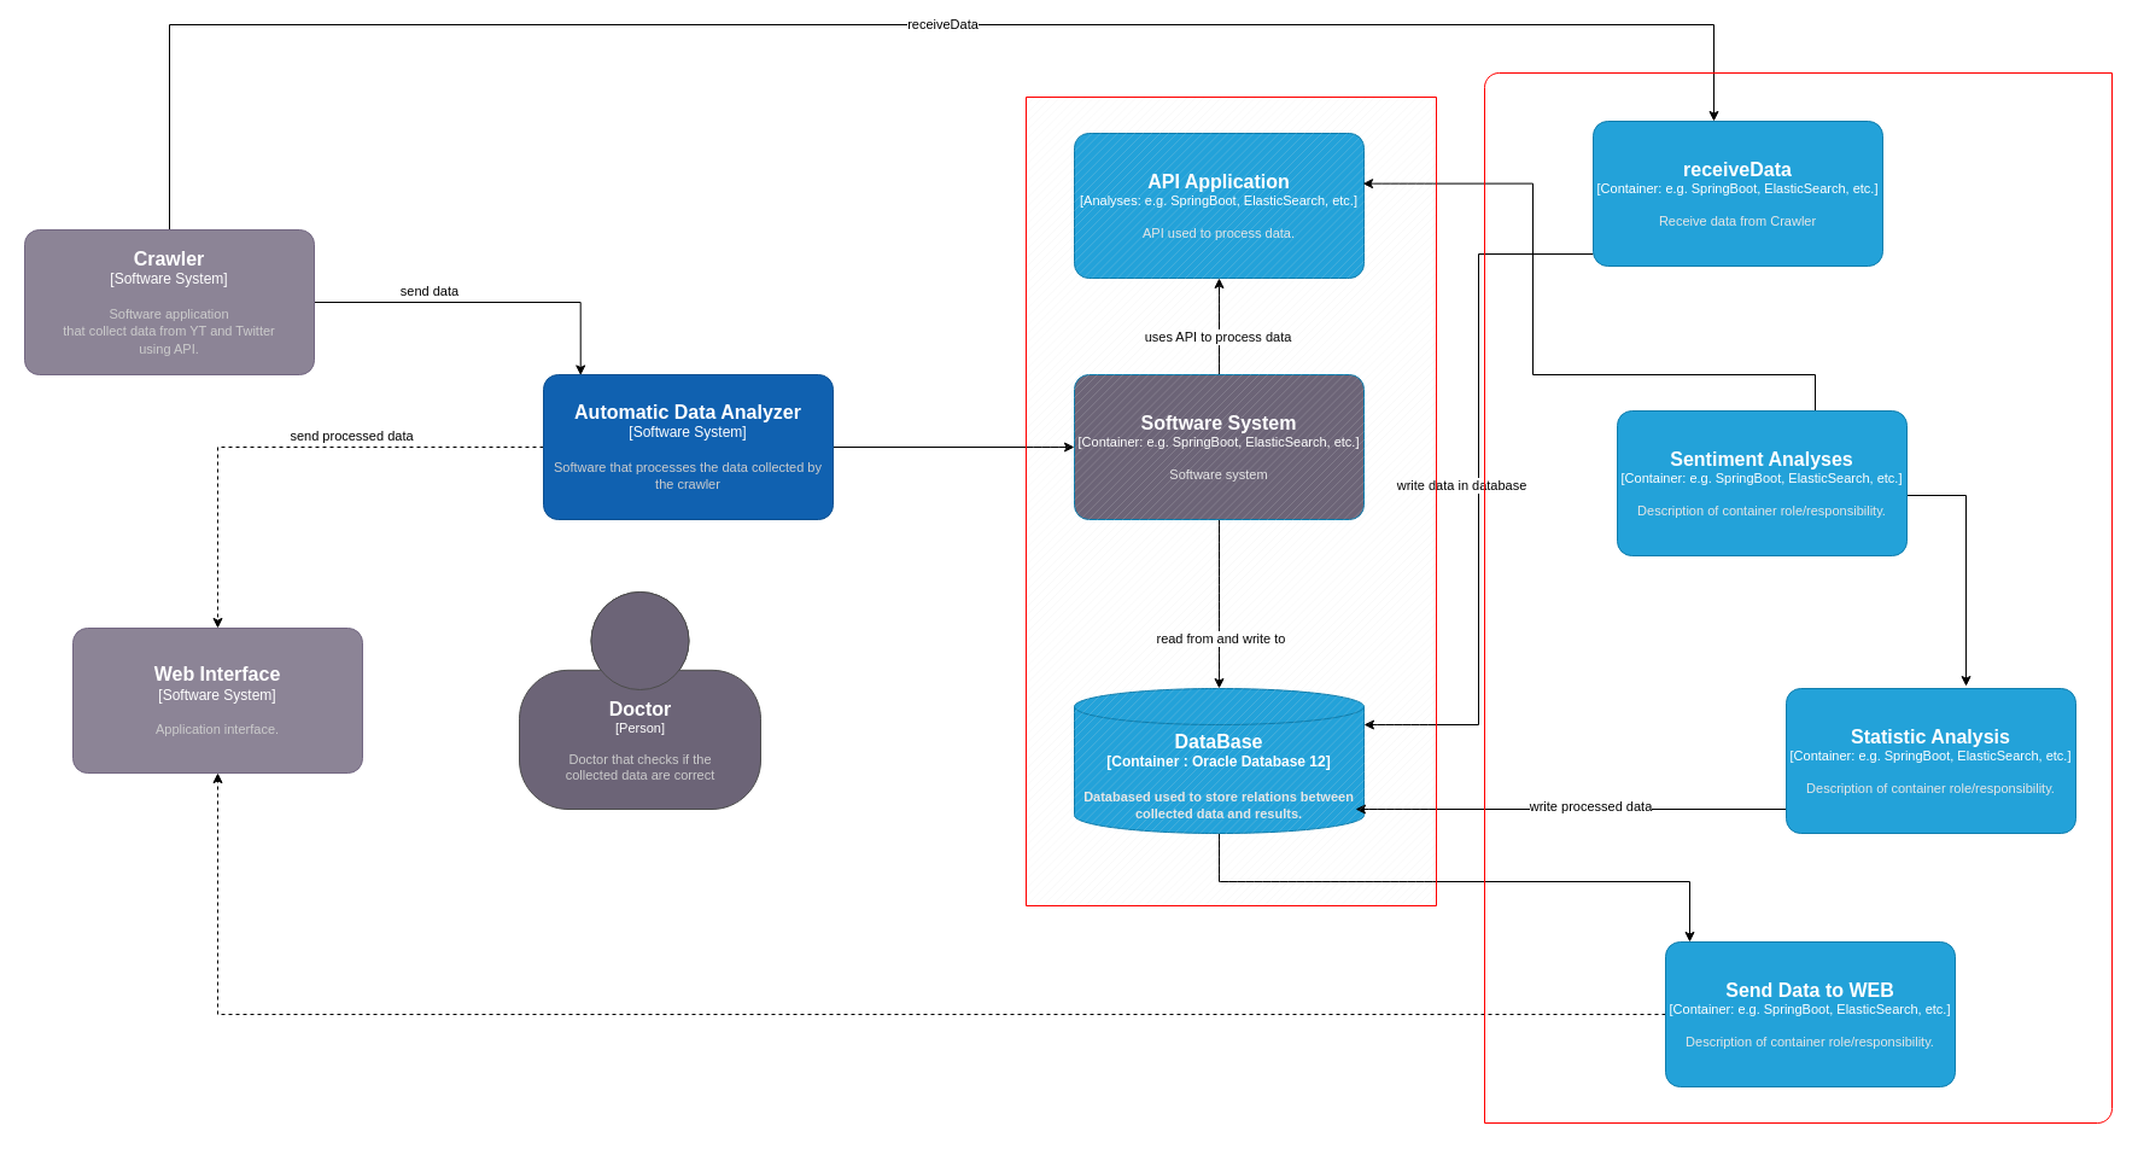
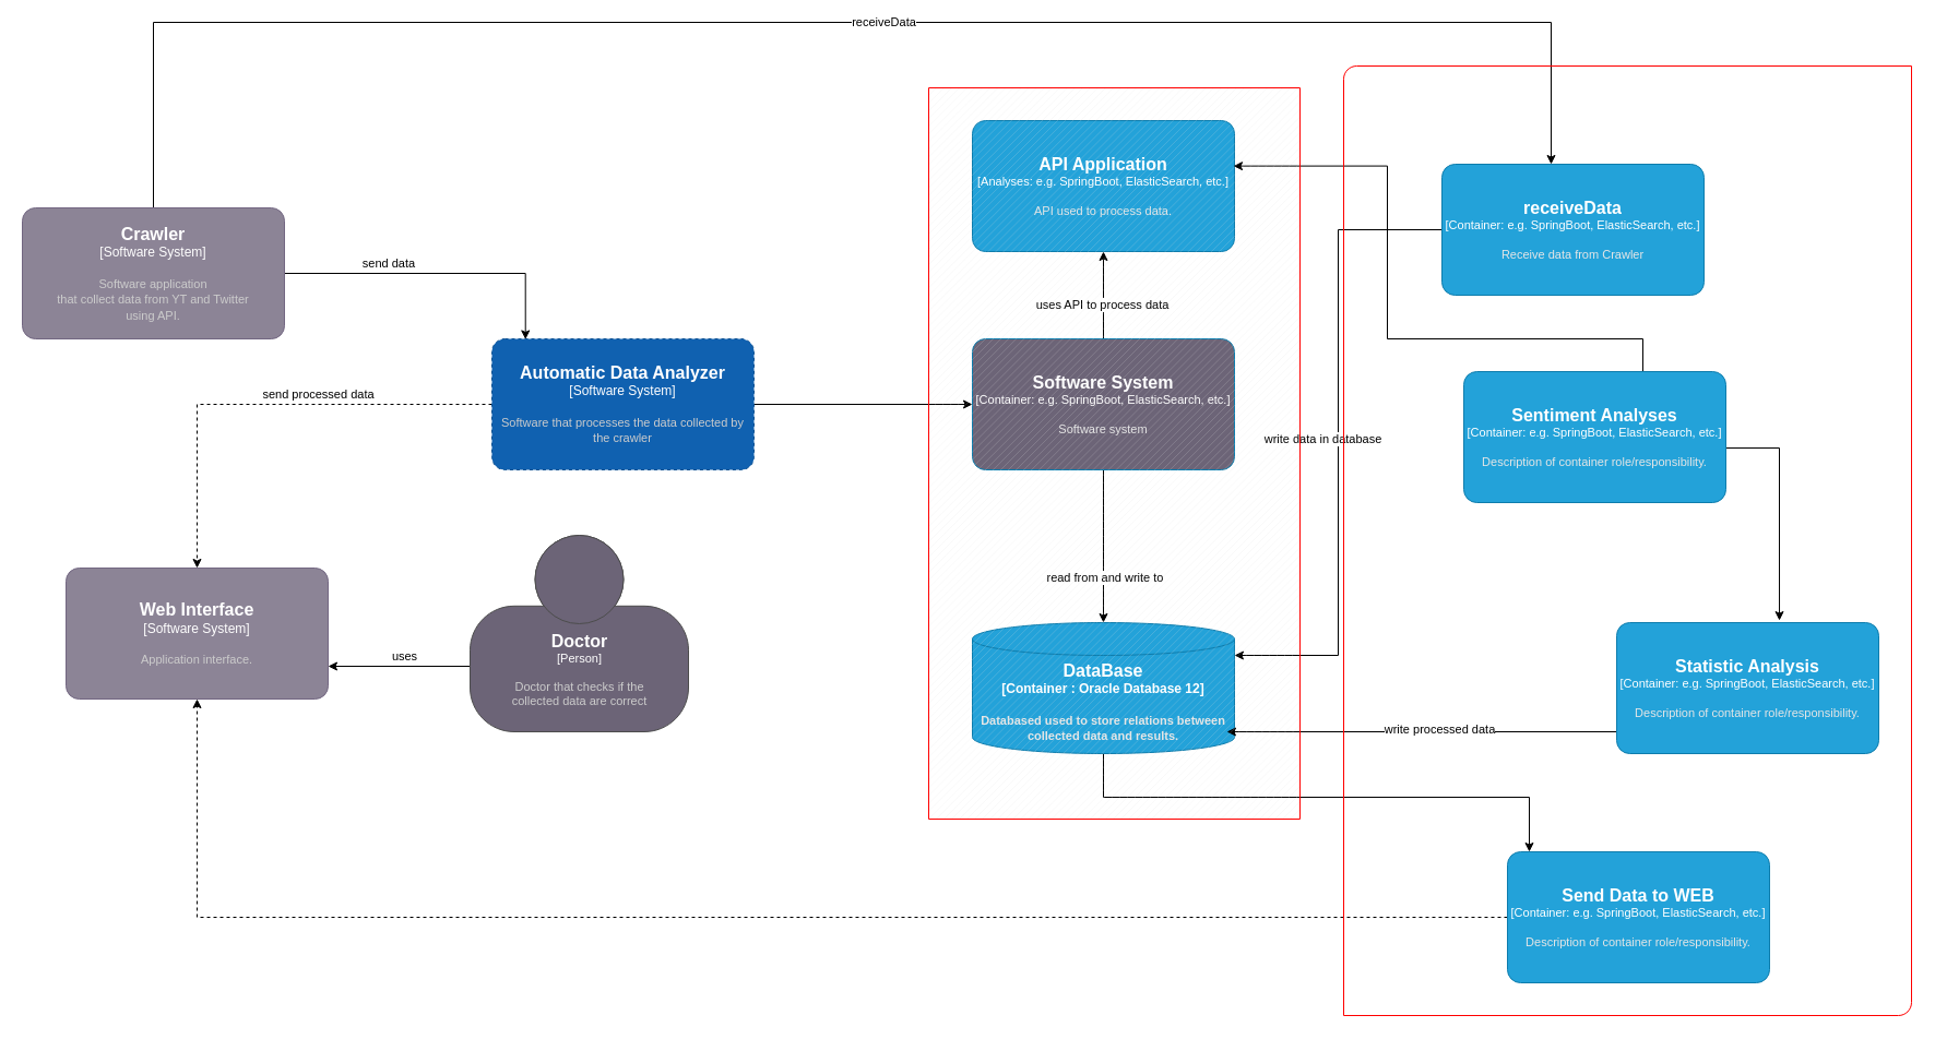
- <mxCell id="25" value="&lt;font style=&quot;font-size: 16px&quot;&gt;&lt;b&gt;receiveData &lt;/b&gt;&lt;/font&gt;&lt;div&gt;[Container: e.g. SpringBoot, ElasticSearch, etc.]&lt;/div&gt;&lt;br&gt;&lt;div&gt;&lt;font style=&quot;font-size: 11px&quot;&gt;&lt;font color=&quot;#E6E6E6&quot;&gt;Receive data from Crawler&lt;/font&gt;&lt;/div&gt;" style="rounded=1;whiteSpace=wrap;html=1;fontSize=11;labelBackgroundColor=none;fillColor=#23A2D9;fontColor=#ffffff;align=center;arcSize=10;strokeColor=#0E7DAD;metaEdit=1;resizable=0;points=[[0.25,0,0],[0.5,0,0],[0.75,0,0],[1,0.25,0],[1,0.5,0],[1,0.75,0],[0.75,1,0],[0.5,1,0],[0.25,1,0],[0,0.75,0],[0,0.5,0],[0,0.25,0]];" vertex="1" parent="1"><mxGeometry x="1320" y="100" width="240" height="120" as="geometry" /></mxCell>
+ <mxCell id="25" value="&lt;font style=&quot;font-size: 16px&quot;&gt;&lt;b&gt;receiveData &lt;/b&gt;&lt;/font&gt;&lt;div&gt;[Container: e.g. SpringBoot, ElasticSearch, etc.]&lt;/div&gt;&lt;br&gt;&lt;div&gt;&lt;font style=&quot;font-size: 11px&quot;&gt;&lt;font color=&quot;#E6E6E6&quot;&gt;Receive data from Crawler&lt;/font&gt;&lt;/div&gt;" style="rounded=1;whiteSpace=wrap;html=1;fontSize=11;labelBackgroundColor=none;fillColor=#23A2D9;fontColor=#ffffff;align=center;arcSize=10;strokeColor=#0E7DAD;metaEdit=1;resizable=0;points=[[0.25,0,0],[0.5,0,0],[0.75,0,0],[1,0.25,0],[1,0.5,0],[1,0.75,0],[0.75,1,0],[0.5,1,0],[0.25,1,0],[0,0.75,0],[0,0.5,0],[0,0.25,0]];" vertex="1" parent="1"><mxGeometry x="1320" y="150" width="240" height="120" as="geometry" /></mxCell>
- <mxCell id="7" value="&lt;font style=&quot;font-size: 16px&quot;&gt;&lt;b&gt;Automatic Data Analyzer&lt;/b&gt;&lt;/font&gt;&lt;div&gt;[Software System]&lt;/div&gt;&lt;br&gt;&lt;div&gt;&lt;font style=&quot;font-size: 11px&quot;&gt;&lt;font color=&quot;#cccccc&quot;&gt;Software that processes the data collected by the crawler&lt;/font&gt;&lt;/div&gt;" style="rounded=1;whiteSpace=wrap;html=1;labelBackgroundColor=none;fillColor=#1061B0;fontColor=#ffffff;align=center;arcSize=10;strokeColor=#0D5091;metaEdit=1;resizable=0;points=[[0.25,0,0],[0.5,0,0],[0.75,0,0],[1,0.25,0],[1,0.5,0],[1,0.75,0],[0.75,1,0],[0.5,1,0],[0.25,1,0],[0,0.75,0],[0,0.5,0],[0,0.25,0]];" parent="1" vertex="1"><mxGeometry x="450" y="310" width="240" height="120" as="geometry" /></mxCell>
+ <mxCell id="7" value="&lt;font style=&quot;font-size: 16px&quot;&gt;&lt;b&gt;Automatic Data Analyzer&lt;/b&gt;&lt;/font&gt;&lt;div&gt;[Software System]&lt;/div&gt;&lt;br&gt;&lt;div&gt;&lt;font style=&quot;font-size: 11px&quot;&gt;&lt;font color=&quot;#cccccc&quot;&gt;Software that processes the data collected by the crawler&lt;/font&gt;&lt;/div&gt;" style="rounded=1;whiteSpace=wrap;html=1;labelBackgroundColor=none;fillColor=#1061B0;fontColor=#ffffff;align=center;arcSize=10;strokeColor=#0D5091;metaEdit=1;resizable=0;points=[[0.25,0,0],[0.5,0,0],[0.75,0,0],[1,0.25,0],[1,0.5,0],[1,0.75,0],[0.75,1,0],[0.5,1,0],[0.25,1,0],[0,0.75,0],[0,0.5,0],[0,0.25,0]];dashed=1;" parent="1" vertex="1"><mxGeometry x="450" y="310" width="240" height="120" as="geometry" /></mxCell>
+ <mxCell id="8" style="edgeStyle=orthogonalEdgeStyle;rounded=0;orthogonalLoop=1;jettySize=auto;html=1;entryX=1;entryY=0.75;entryDx=0;entryDy=0;entryPerimeter=0;" parent="1" source="14" target="10" edge="1"><mxGeometry relative="1" as="geometry"><Array as="points"><mxPoint x="450" y="610" /><mxPoint x="450" y="610" /></Array></mxGeometry></mxCell>
+ <mxCell id="9" value="uses&lt;br&gt;" style="edgeLabel;html=1;align=center;verticalAlign=middle;resizable=0;points=[];" parent="8" vertex="1" connectable="0"><mxGeometry x="-0.24" y="1" relative="1" as="geometry"><mxPoint x="-12" y="-11" as="offset" /></mxGeometry></mxCell>
